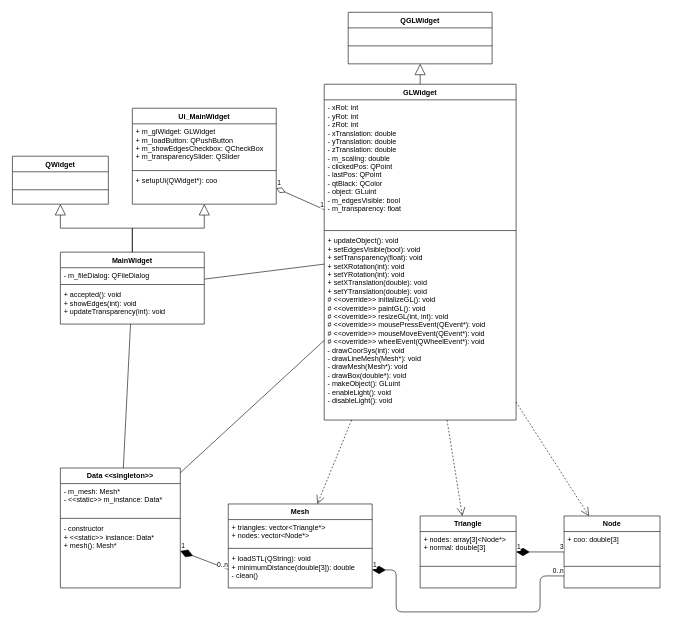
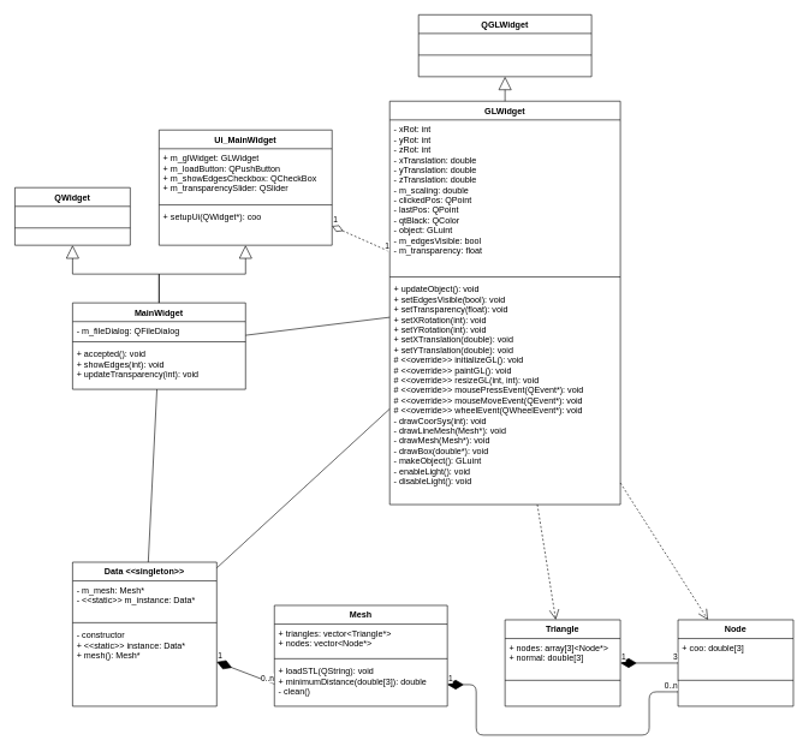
- <mxCell id="37" value="" style="endArrow=none;html=1;endSize=12;startArrow=diamondThin;startSize=14;startFill=0;endFill=0;" parent="1" source="26" target="18" edge="1"><mxGeometry relative="1" as="geometry"><mxPoint x="470" y="280" as="sourcePoint" /><mxPoint x="600" y="360" as="targetPoint" /></mxGeometry></mxCell>
+ <mxCell id="37" value="" style="endArrow=none;html=1;endSize=12;startArrow=diamondThin;startSize=14;startFill=0;endFill=0;dashed=1;" parent="1" source="26" target="18" edge="1"><mxGeometry relative="1" as="geometry"><mxPoint x="470" y="280" as="sourcePoint" /><mxPoint x="600" y="360" as="targetPoint" /></mxGeometry></mxCell>
- <mxCell id="52" value="" style="endArrow=open;endSize=12;dashed=1;html=1;" parent="1" source="18" target="2" edge="1"><mxGeometry width="160" relative="1" as="geometry"><mxPoint x="460" y="810" as="sourcePoint" /><mxPoint x="620" y="810" as="targetPoint" /></mxGeometry></mxCell>
